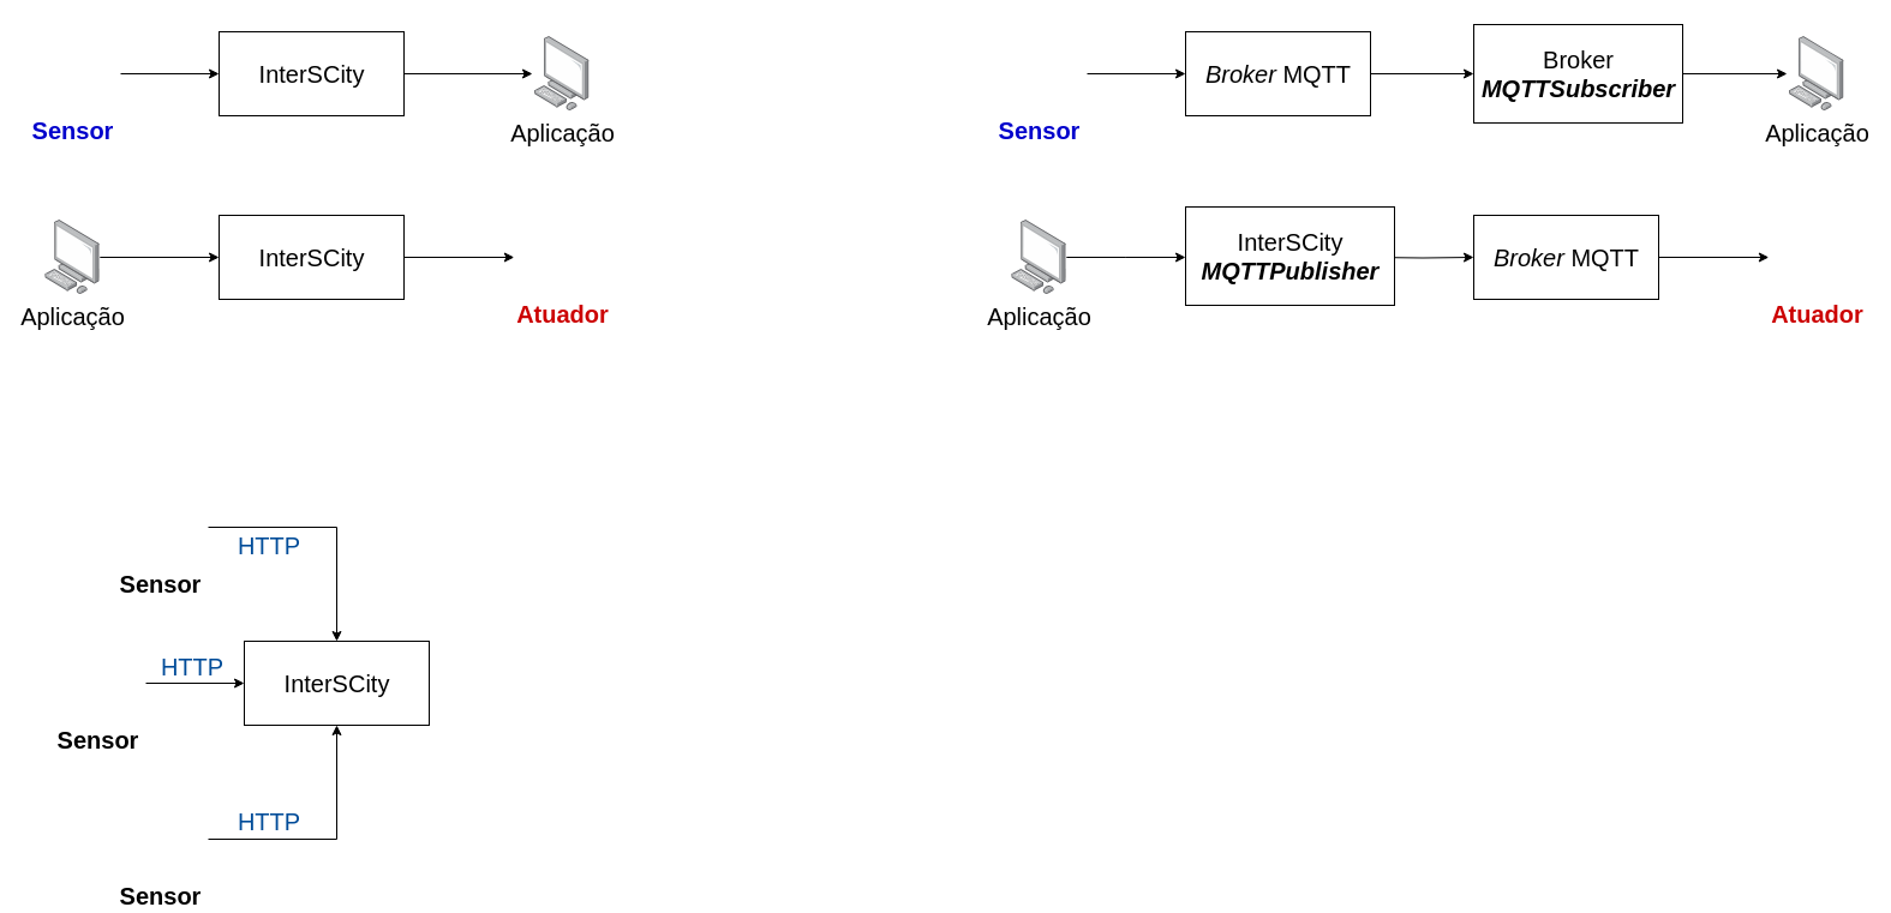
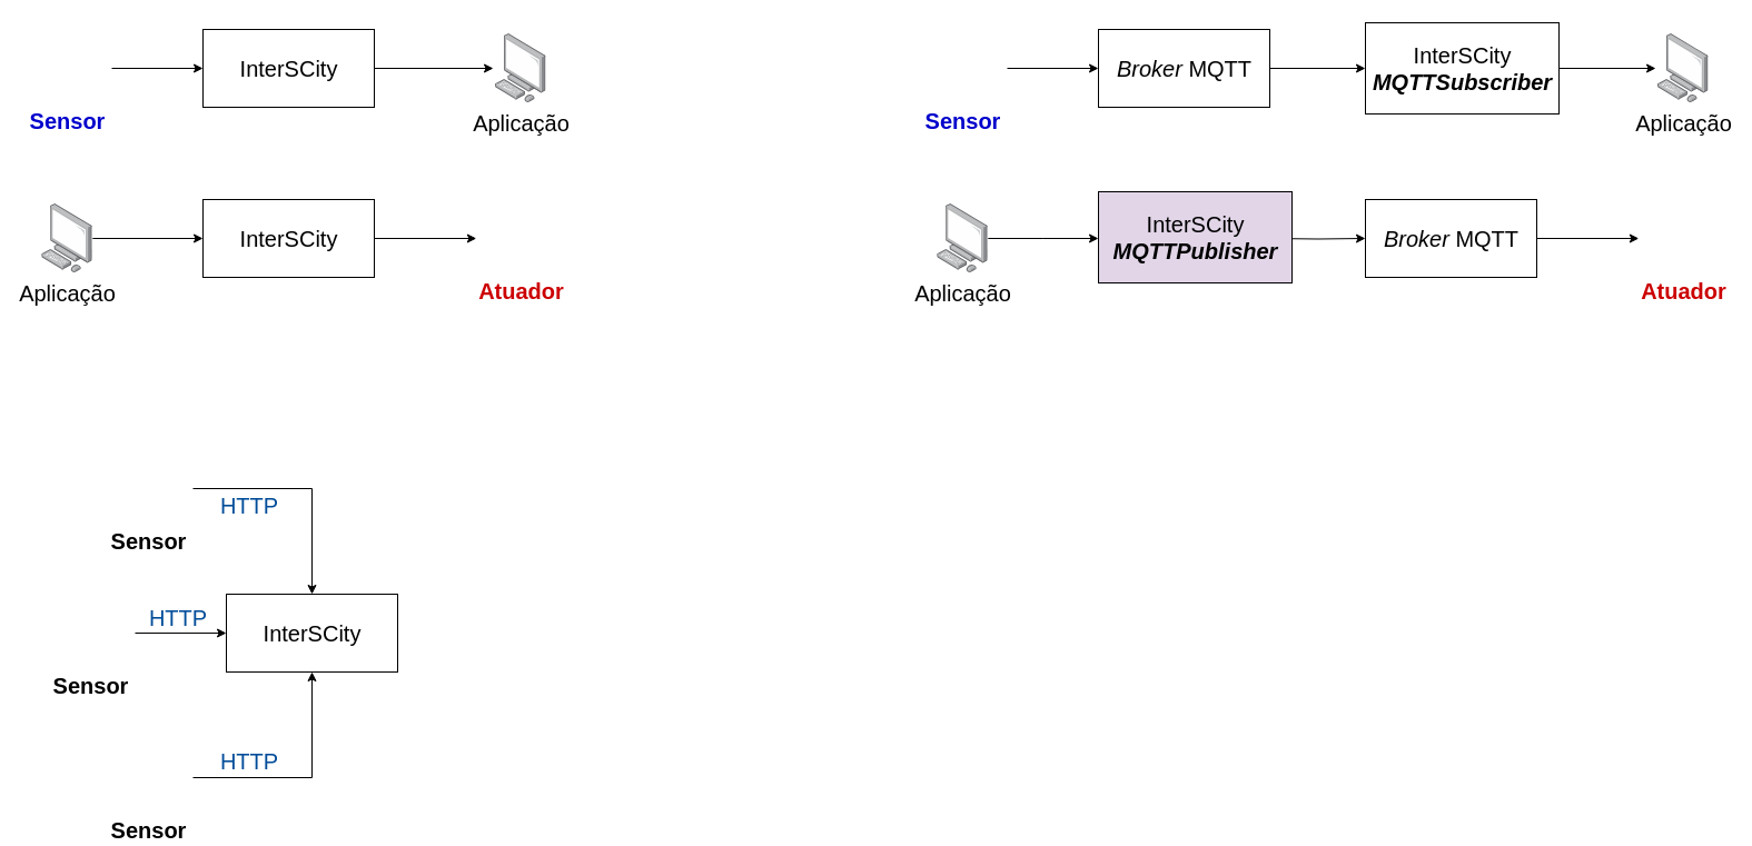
- <mxCell id="23" value="&lt;font style=&quot;font-size: 20px&quot;&gt;Broker&lt;br&gt;&lt;i&gt;&lt;b&gt;MQTTSubscriber&lt;/b&gt;&lt;/i&gt;&lt;br&gt;&lt;/font&gt;" style="html=1;" vertex="1" parent="1"><mxGeometry x="1227" y="20" width="174" height="82" as="geometry" /></mxCell>
+ <mxCell id="23" value="&lt;font style=&quot;font-size: 20px&quot;&gt;InterSCity&lt;br&gt;&lt;i&gt;&lt;b&gt;MQTTSubscriber&lt;/b&gt;&lt;/i&gt;&lt;br&gt;&lt;/font&gt;" style="html=1;" vertex="1" parent="1"><mxGeometry x="1227" y="20" width="174" height="82" as="geometry" /></mxCell>
- <mxCell id="35" value="&lt;font style=&quot;font-size: 20px&quot;&gt;InterSCity&lt;br&gt;&lt;i&gt;&lt;b&gt;MQTTPublisher&lt;/b&gt;&lt;/i&gt;&lt;br&gt;&lt;/font&gt;" style="html=1;" vertex="1" parent="1"><mxGeometry x="987" y="172" width="174" height="82" as="geometry" /></mxCell>
+ <mxCell id="35" value="&lt;font style=&quot;font-size: 20px&quot;&gt;InterSCity&lt;br&gt;&lt;i&gt;&lt;b&gt;MQTTPublisher&lt;/b&gt;&lt;/i&gt;&lt;br&gt;&lt;/font&gt;" style="html=1;fillColor=#e1d5e7;" vertex="1" parent="1"><mxGeometry x="987" y="172" width="174" height="82" as="geometry" /></mxCell>
